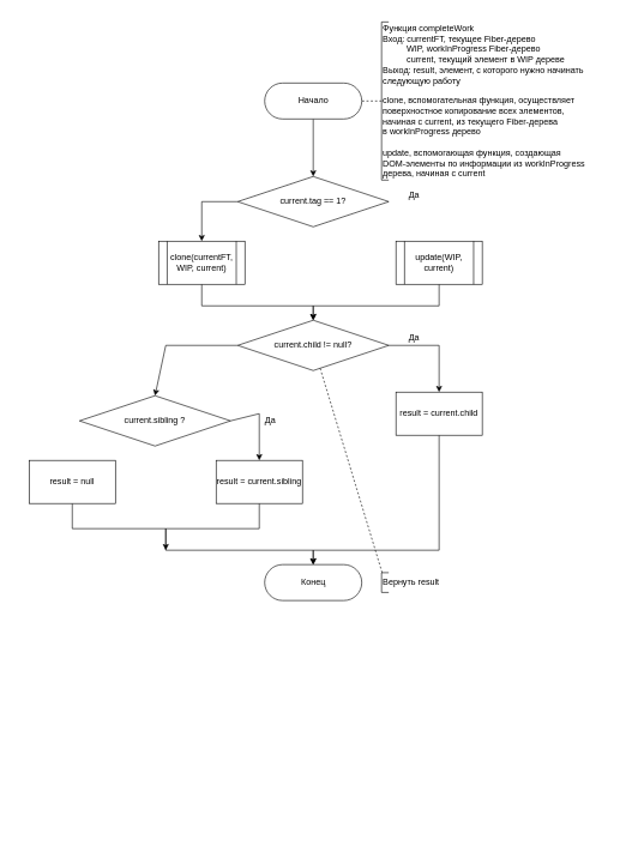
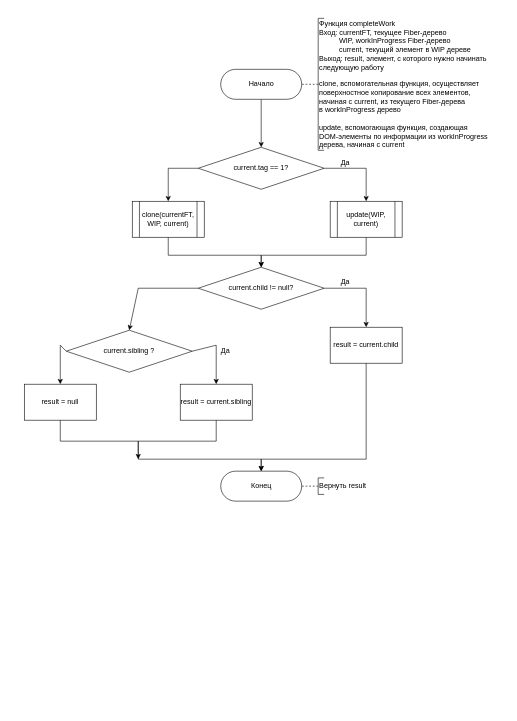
+ <mxCell id="4" style="edgeStyle=none;rounded=0;html=1;exitX=1;exitY=0.5;exitDx=0;exitDy=0;entryX=0.5;entryY=0;entryDx=0;entryDy=0;endArrow=classic;endFill=1;" parent="1" source="5" target="23" edge="1"><mxGeometry relative="1" as="geometry"><mxPoint x="650" y="345" as="targetPoint" /><Array as="points"><mxPoint x="610" y="280" /></Array></mxGeometry></mxCell>
+ <mxCell id="12" style="edgeStyle=none;rounded=0;html=1;exitX=0;exitY=0.5;exitDx=0;exitDy=0;entryX=0.5;entryY=0;entryDx=0;entryDy=0;endArrow=classic;endFill=1;" parent="1" source="13" target="17" edge="1"><mxGeometry relative="1" as="geometry"><Array as="points"><mxPoint x="100" y="575" /></Array></mxGeometry></mxCell>
- <mxCell id="30" style="edgeStyle=none;rounded=0;html=1;dashed=1;endArrow=none;endFill=0;" parent="1" source="31" target="8" edge="1"><mxGeometry relative="1" as="geometry" /></mxCell>
+ <mxCell id="30" style="edgeStyle=none;rounded=0;html=1;entryX=1;entryY=0.5;entryDx=0;entryDy=0;entryPerimeter=0;dashed=1;endArrow=none;endFill=0;" parent="1" source="31" target="24" edge="1"><mxGeometry relative="1" as="geometry" /></mxCell>
